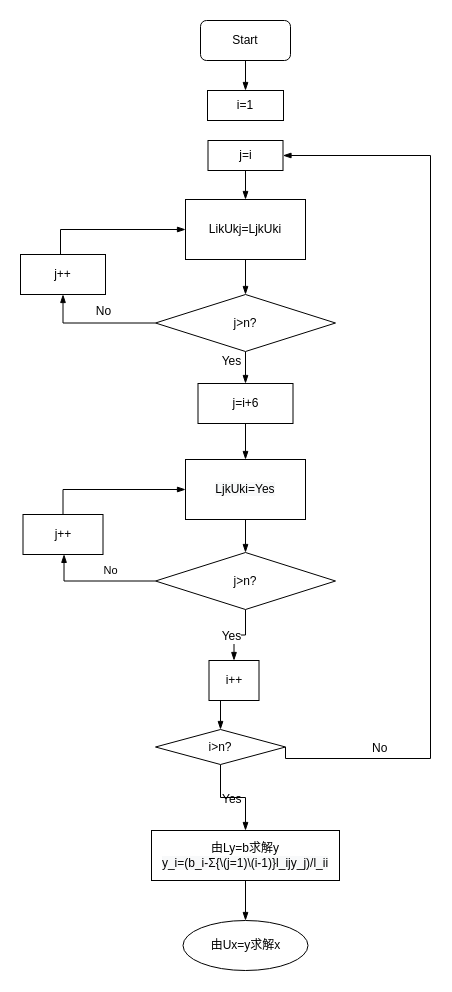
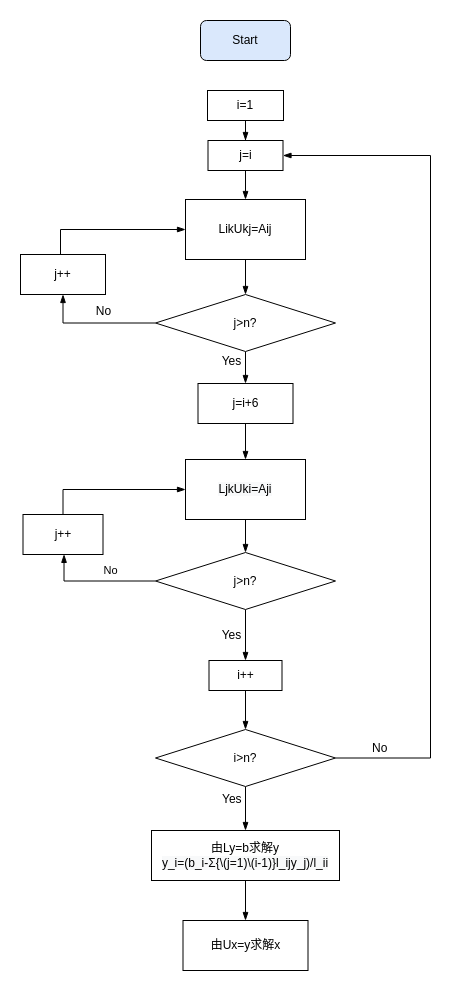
- <mxCell id="3" value="Start" parent="1" style="rounded=1;whiteSpace=wrap;html=1;" vertex="1"><mxGeometry as="geometry" x="200" y="20" width="90" height="40" /></mxCell>
+ <mxCell id="3" value="Start" parent="1" style="rounded=1;whiteSpace=wrap;html=1;fillColor=#dae8fc;" vertex="1"><mxGeometry as="geometry" x="200" y="20" width="90" height="40" /></mxCell>
- <mxCell id="2" parent="1" style="edgeStyle=orthogonalEdgeStyle;rounded=0;orthogonalLoop=1;jettySize=auto;html=1;exitX=0.5;exitY=1;exitDx=0;exitDy=0;endArrow=blockThin;endFill=1;entryX=0.5;entryY=0;entryDx=0;entryDy=0;" edge="1" source="3" target="5"><mxGeometry as="geometry" relative="1"><mxPoint as="targetPoint" x="105" y="130" /></mxGeometry></mxCell>
+ <mxCell id="4" parent="1" style="edgeStyle=orthogonalEdgeStyle;rounded=0;orthogonalLoop=1;jettySize=auto;html=1;endArrow=blockThin;endFill=1;entryX=0.5;entryY=0;entryDx=0;entryDy=0;" edge="1" source="5" target="7"><mxGeometry as="geometry" relative="1"><mxPoint as="targetPoint" x="105" y="270" /></mxGeometry></mxCell>
- <mxCell id="24" value="LikUkj=LjkUki" parent="1" style="rounded=0;whiteSpace=wrap;html=1;" vertex="1"><mxGeometry as="geometry" x="185" y="199" width="120" height="60" /></mxCell>
+ <mxCell id="24" value="LikUkj=Aij" parent="1" style="rounded=0;whiteSpace=wrap;html=1;" vertex="1"><mxGeometry as="geometry" x="185" y="199" width="120" height="60" /></mxCell>
- <mxCell id="18" value="&lt;span style=&quot;display: inline ; float: none ; background-color: rgb(248 , 249 , 250) ; color: rgb(0 , 0 , 0) ; font-family: &amp;#34;helvetica&amp;#34; ; font-size: 12px ; font-style: normal ; font-variant: normal ; font-weight: normal ; letter-spacing: normal ; line-height: 1.2 ; overflow-wrap: normal ; text-align: center ; text-decoration: none ; text-indent: 0px ; text-transform: none ; white-space: normal ; word-spacing: 0px&quot;&gt;LjkUki=Yes&lt;br&gt;&lt;/span&gt;" parent="1" style="rounded=0;whiteSpace=wrap;html=1;" vertex="1"><mxGeometry as="geometry" x="185" y="459" width="120" height="60" /></mxCell>
+ <mxCell id="18" value="&lt;span style=&quot;display: inline ; float: none ; background-color: rgb(248 , 249 , 250) ; color: rgb(0 , 0 , 0) ; font-family: &amp;#34;helvetica&amp;#34; ; font-size: 12px ; font-style: normal ; font-variant: normal ; font-weight: normal ; letter-spacing: normal ; line-height: 1.2 ; overflow-wrap: normal ; text-align: center ; text-decoration: none ; text-indent: 0px ; text-transform: none ; white-space: normal ; word-spacing: 0px&quot;&gt;LjkUki=Aji&lt;br&gt;&lt;/span&gt;" parent="1" style="rounded=0;whiteSpace=wrap;html=1;" vertex="1"><mxGeometry as="geometry" x="185" y="459" width="120" height="60" /></mxCell>
- <mxCell id="23" value="i++" parent="1" style="rounded=0;whiteSpace=wrap;html=1;" vertex="1"><mxGeometry x="208.5" y="660" as="geometry" width="50" height="40" /></mxCell>
+ <mxCell id="23" value="i++" parent="1" style="rounded=0;whiteSpace=wrap;html=1;" vertex="1"><mxGeometry as="geometry" x="208.5" y="660" width="73" height="30" /></mxCell>
- <mxCell id="31" value="i&amp;gt;n?" parent="1" style="rhombus;whiteSpace=wrap;html=1;" vertex="1"><mxGeometry x="155" y="729" as="geometry" width="130" height="35" /></mxCell>
+ <mxCell id="31" value="i&amp;gt;n?" parent="1" style="rhombus;whiteSpace=wrap;html=1;" vertex="1"><mxGeometry as="geometry" x="155" y="729" width="180" height="57" /></mxCell>
- <mxCell id="36" value="由Ux=y求解x" parent="1" style="ellipse;whiteSpace=wrap;html=1;" vertex="1"><mxGeometry as="geometry" x="182.5" y="920" width="125" height="50" /></mxCell>
+ <mxCell id="36" value="由Ux=y求解x" parent="1" style="rounded=0;whiteSpace=wrap;html=1;" vertex="1"><mxGeometry as="geometry" x="182.5" y="920" width="125" height="50" /></mxCell>
